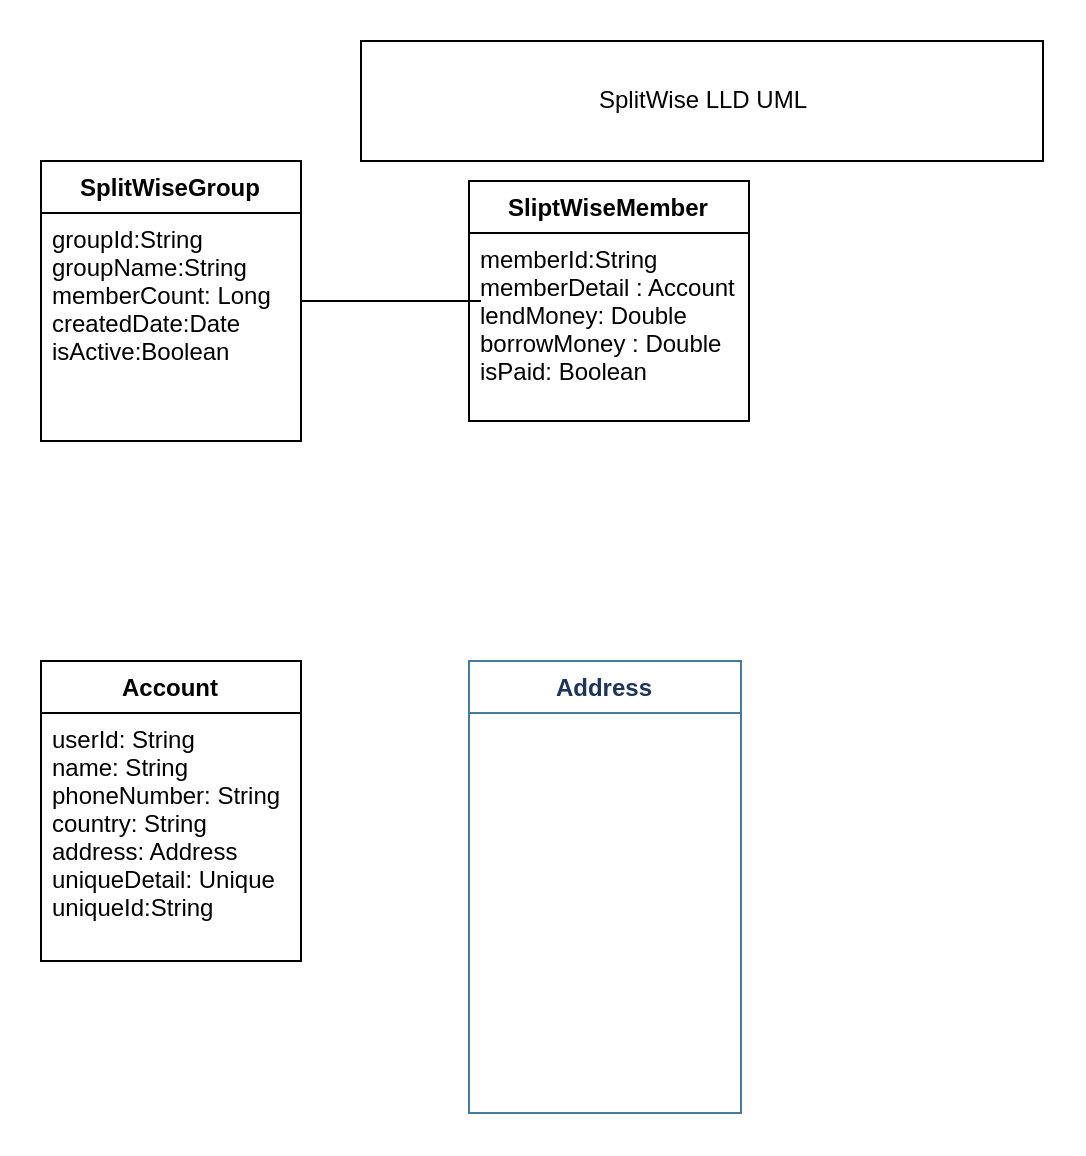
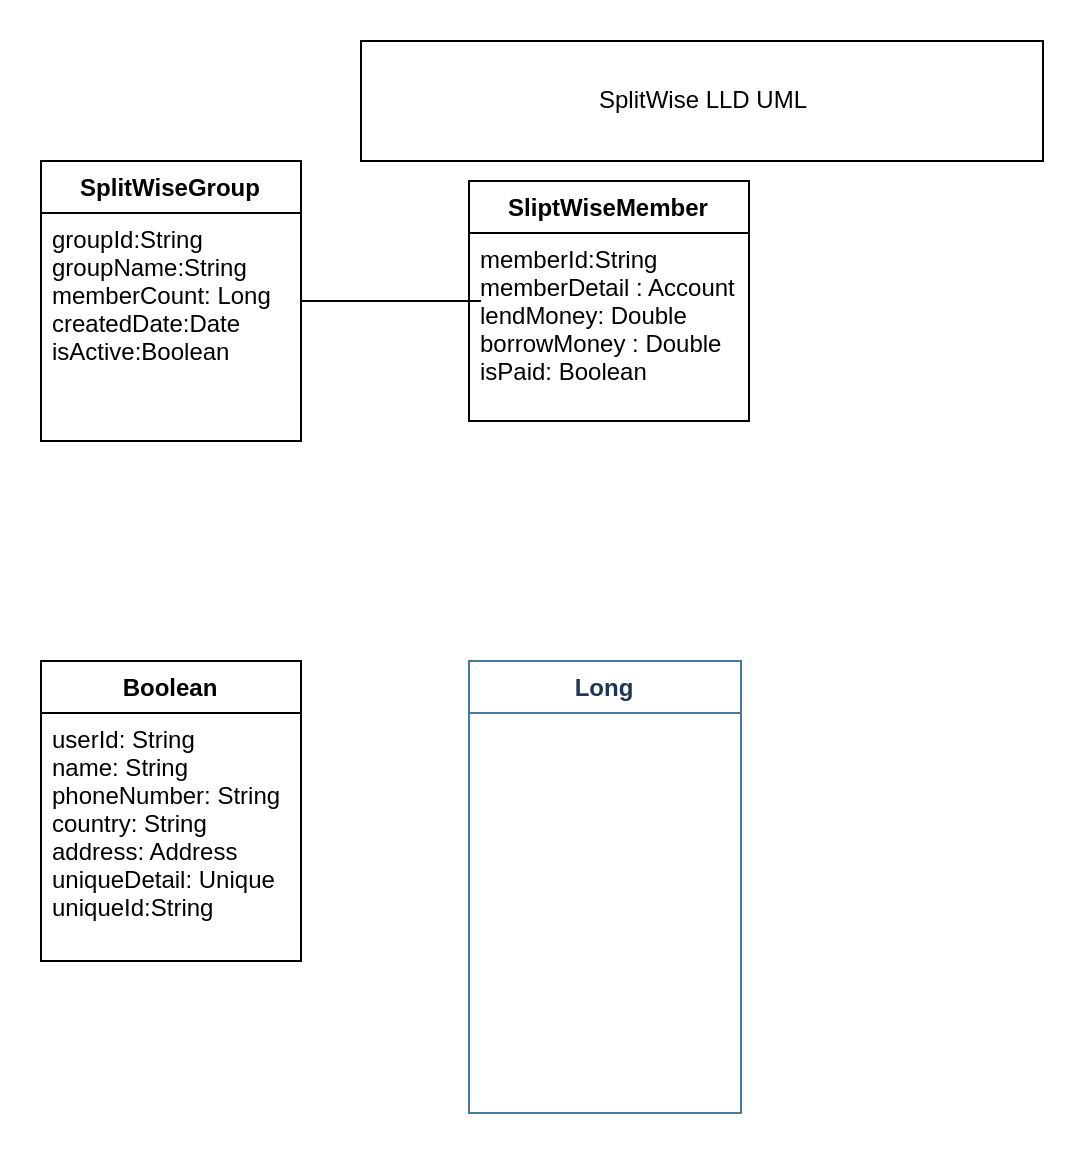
- <mxCell id="8" value="Account" style="swimlane;fontStyle=1;childLayout=stackLayout;horizontal=1;startSize=26;fillColor=none;horizontalStack=0;resizeParent=1;resizeParentMax=0;resizeLast=0;collapsible=1;marginBottom=0;" vertex="1" parent="1"><mxGeometry x="20" y="330" width="130" height="150" as="geometry" /></mxCell>
+ <mxCell id="8" value="Boolean" style="swimlane;fontStyle=1;childLayout=stackLayout;horizontal=1;startSize=26;fillColor=none;horizontalStack=0;resizeParent=1;resizeParentMax=0;resizeLast=0;collapsible=1;marginBottom=0;" vertex="1" parent="1"><mxGeometry x="20" y="330" width="130" height="150" as="geometry" /></mxCell>
- <mxCell id="10" value="Address" style="swimlane;fontStyle=1;childLayout=stackLayout;horizontal=1;startSize=26;fillColor=none;horizontalStack=0;resizeParent=1;resizeParentMax=0;resizeLast=0;collapsible=1;marginBottom=0;rounded=0;sketch=0;fontColor=#1D3557;strokeColor=#457B9D;" vertex="1" parent="1"><mxGeometry x="234" y="330" width="136" height="226" as="geometry" /></mxCell>
+ <mxCell id="10" value="Long" style="swimlane;fontStyle=1;childLayout=stackLayout;horizontal=1;startSize=26;fillColor=none;horizontalStack=0;resizeParent=1;resizeParentMax=0;resizeLast=0;collapsible=1;marginBottom=0;rounded=0;sketch=0;fontColor=#1D3557;strokeColor=#457B9D;" vertex="1" parent="1"><mxGeometry x="234" y="330" width="136" height="226" as="geometry" /></mxCell>
